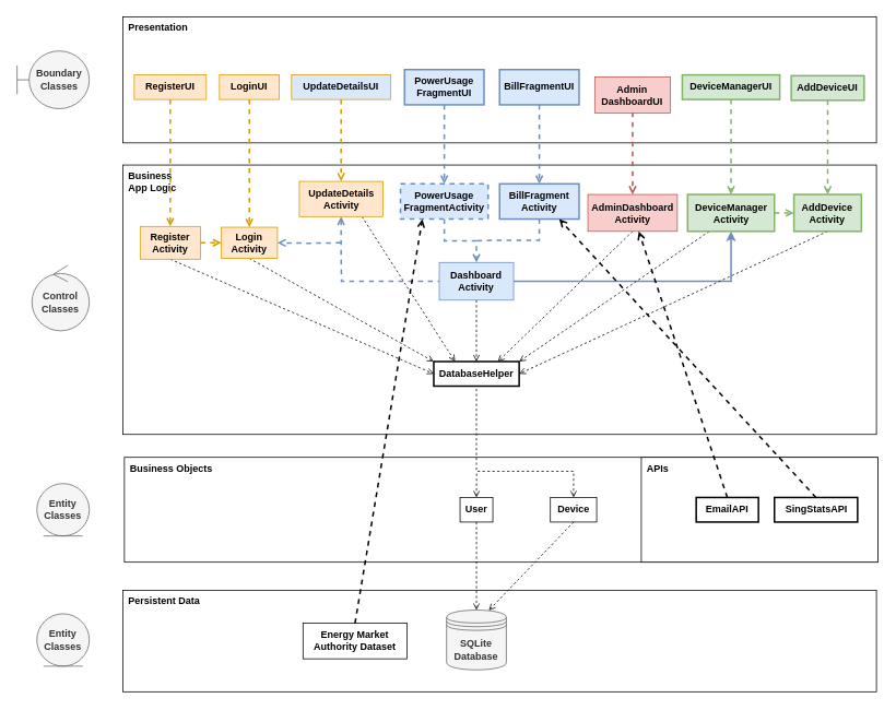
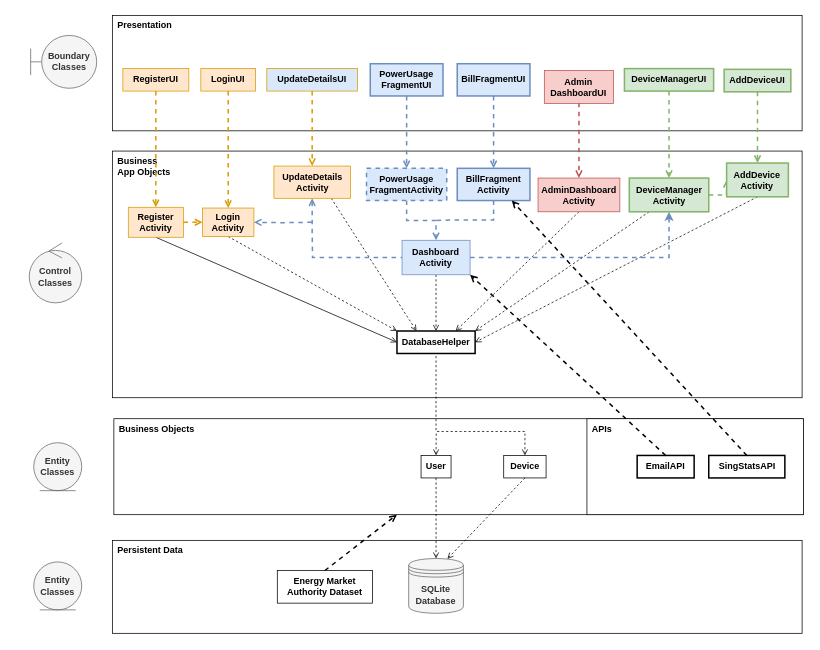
- <mxCell id="7" value="Boundary Classes" style="shape=umlBoundary;whiteSpace=wrap;html=1;aspect=fixed;fontStyle=1;fillColor=#f5f5f5;fontColor=#333333;strokeColor=#666666;" vertex="1" parent="1"><mxGeometry x="20" y="61.75" width="88.13" height="70.5" as="geometry" /></mxCell>
+ <mxCell id="7" value="Boundary Classes" style="shape=umlBoundary;whiteSpace=wrap;html=1;aspect=fixed;fontStyle=1;fillColor=#f5f5f5;fontColor=#333333;strokeColor=#666666;" vertex="1" parent="1"><mxGeometry x="40" y="46.75" width="88.13" height="70.5" as="geometry" /></mxCell>
- <mxCell id="2" value="Business &lt;br&gt;App Logic" style="rounded=0;whiteSpace=wrap;html=1;align=left;verticalAlign=top;spacingLeft=5;fontStyle=1" vertex="1" parent="1"><mxGeometry x="149" y="201" width="920" height="329" as="geometry" /></mxCell>
+ <mxCell id="2" value="Business &lt;br&gt;App Objects" style="rounded=0;whiteSpace=wrap;html=1;align=left;verticalAlign=top;spacingLeft=5;fontStyle=1" vertex="1" parent="1"><mxGeometry x="149" y="201" width="920" height="329" as="geometry" /></mxCell>
- <mxCell id="51" value="AddDevice&lt;br&gt;Activity" style="rounded=0;whiteSpace=wrap;html=1;fillColor=#d5e8d4;strokeColor=#82b366;strokeWidth=2;fontStyle=1" vertex="1" parent="1"><mxGeometry x="968.31" y="237" width="82.37" height="45" as="geometry" /></mxCell>
+ <mxCell id="51" value="AddDevice&lt;br&gt;Activity" style="rounded=0;whiteSpace=wrap;html=1;fillColor=#d5e8d4;strokeColor=#82b366;strokeWidth=2;fontStyle=1" vertex="1" parent="1"><mxGeometry x="968.31" y="217" width="82.37" height="45" as="geometry" /></mxCell>
- <mxCell id="21" style="edgeStyle=orthogonalEdgeStyle;rounded=0;orthogonalLoop=1;jettySize=auto;html=1;exitX=1;exitY=0.5;exitDx=0;exitDy=0;fillColor=#dae8fc;strokeColor=#6c8ebf;strokeWidth=2;dashed=0;" edge="1" parent="1" source="24" target="27"><mxGeometry relative="1" as="geometry" /></mxCell>
+ <mxCell id="21" style="edgeStyle=orthogonalEdgeStyle;rounded=0;orthogonalLoop=1;jettySize=auto;html=1;exitX=1;exitY=0.5;exitDx=0;exitDy=0;fillColor=#dae8fc;strokeColor=#6c8ebf;strokeWidth=2;dashed=1;" edge="1" parent="1" source="24" target="27"><mxGeometry relative="1" as="geometry" /></mxCell>
- <mxCell id="45" style="rounded=0;orthogonalLoop=1;jettySize=auto;html=1;exitX=0.5;exitY=1;exitDx=0;exitDy=0;entryX=0;entryY=0.5;entryDx=0;entryDy=0;startArrow=none;startFill=0;dashed=1;endArrow=open;endFill=0;" edge="1" parent="1" source="46" target="41"><mxGeometry relative="1" as="geometry" /></mxCell>
+ <mxCell id="45" style="rounded=0;orthogonalLoop=1;jettySize=auto;html=1;exitX=0.5;exitY=1;exitDx=0;exitDy=0;entryX=0;entryY=0.5;entryDx=0;entryDy=0;startArrow=none;startFill=0;dashed=0;endArrow=open;endFill=0;" edge="1" parent="1" source="46" target="41"><mxGeometry relative="1" as="geometry" /></mxCell>
- <mxCell id="38" style="rounded=0;orthogonalLoop=1;jettySize=auto;html=1;exitX=0.5;exitY=0;exitDx=0;exitDy=0;entryX=0.25;entryY=1;entryDx=0;entryDy=0;dashed=1;strokeWidth=2;endArrow=open;endFill=0;" edge="1" parent="1" source="37" target="55"><mxGeometry relative="1" as="geometry" /></mxCell>
+ <mxCell id="38" style="rounded=0;orthogonalLoop=1;jettySize=auto;html=1;exitX=0.5;exitY=0;exitDx=0;exitDy=0;dashed=1;strokeWidth=2;endArrow=open;endFill=0;" edge="1" parent="1" source="37" target="5"><mxGeometry relative="1" as="geometry" /></mxCell>
- <mxCell id="62" style="rounded=0;orthogonalLoop=1;jettySize=auto;html=1;exitX=0.5;exitY=0;exitDx=0;exitDy=0;dashed=1;strokeWidth=2;endArrow=open;endFill=0;" edge="1" parent="1" source="60" target="40"><mxGeometry relative="1" as="geometry"><mxPoint x="-106.971" y="293" as="targetPoint" /></mxGeometry></mxCell>
+ <mxCell id="62" style="rounded=0;orthogonalLoop=1;jettySize=auto;html=1;exitX=0.5;exitY=0;exitDx=0;exitDy=0;entryX=1;entryY=1;entryDx=0;entryDy=0;dashed=1;strokeWidth=2;endArrow=open;endFill=0;" edge="1" parent="1" source="60" target="24"><mxGeometry relative="1" as="geometry"><mxPoint x="-106.971" y="293" as="targetPoint" /></mxGeometry></mxCell>
